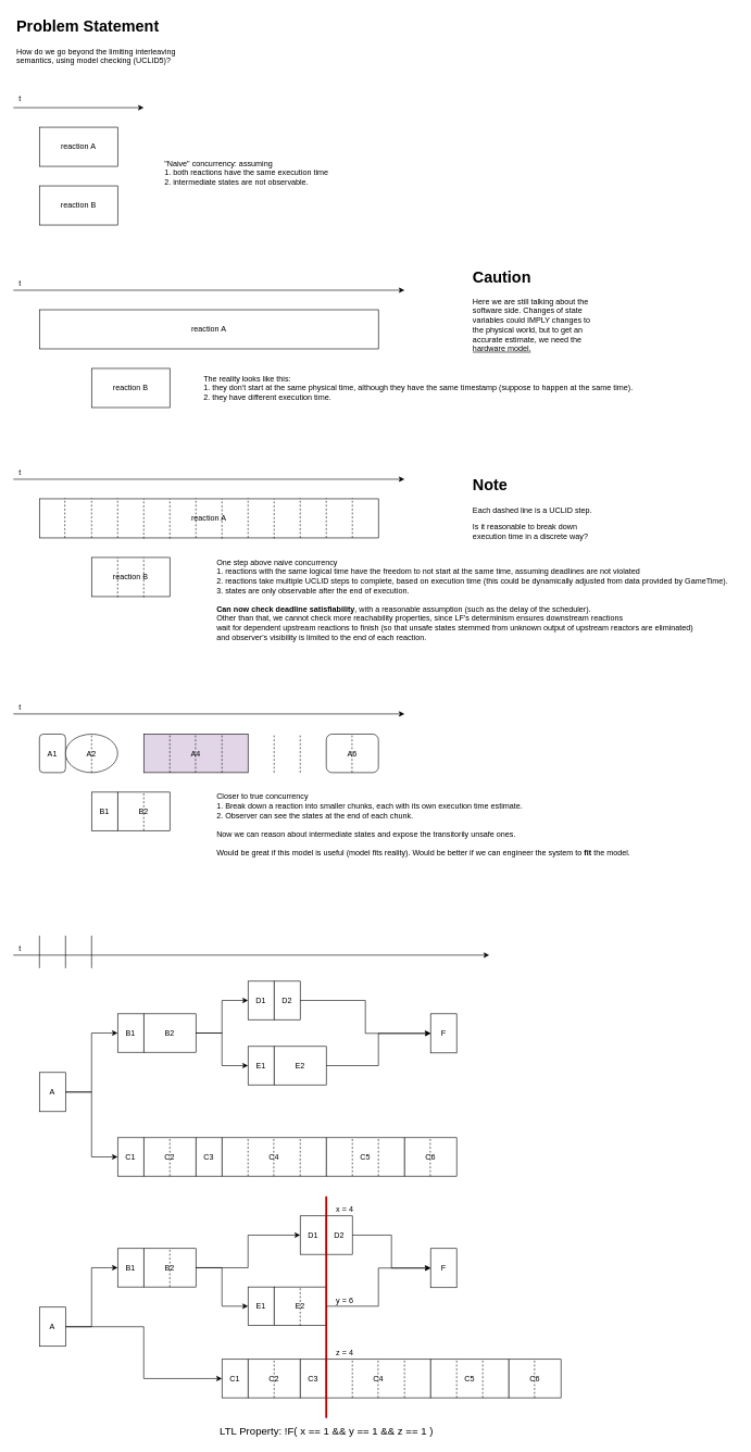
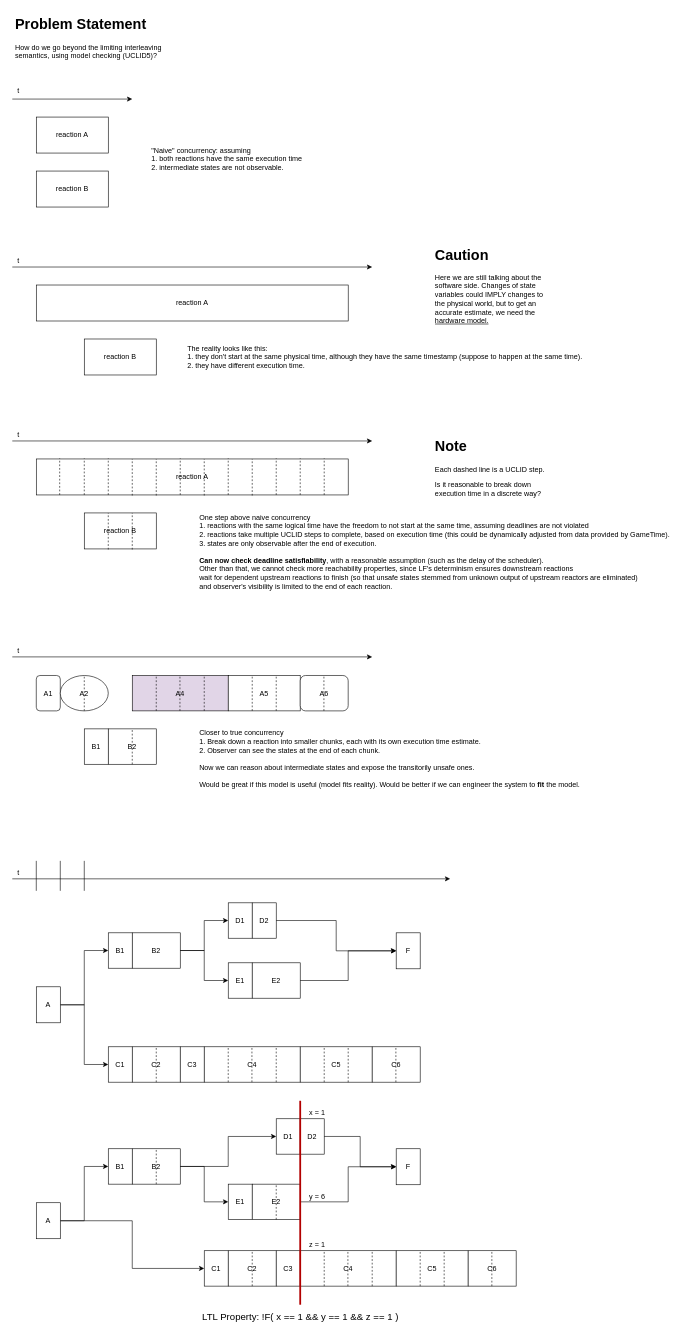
+ <mxCell id="42" value="A5" style="rounded=0;whiteSpace=wrap;html=1;align=center;" parent="38" vertex="1"><mxGeometry x="320" width="120" height="59" as="geometry" /></mxCell>
- <mxCell id="128" value="x = 4" style="text;html=1;align=center;verticalAlign=middle;resizable=0;points=[];autosize=1;" vertex="1" parent="1"><mxGeometry x="508" y="1844" width="40" height="20" as="geometry" /></mxCell>
+ <mxCell id="128" value="x = 1" style="text;html=1;align=center;verticalAlign=middle;resizable=0;points=[];autosize=1;" vertex="1" parent="1"><mxGeometry x="508" y="1844" width="40" height="20" as="geometry" /></mxCell>
- <mxCell id="130" value="z = 4" style="text;html=1;align=center;verticalAlign=middle;resizable=0;points=[];autosize=1;" vertex="1" parent="1"><mxGeometry x="508" y="2064" width="40" height="20" as="geometry" /></mxCell>
+ <mxCell id="130" value="z = 1" style="text;html=1;align=center;verticalAlign=middle;resizable=0;points=[];autosize=1;" vertex="1" parent="1"><mxGeometry x="508" y="2064" width="40" height="20" as="geometry" /></mxCell>
